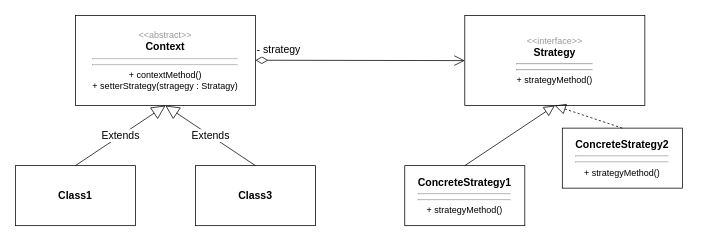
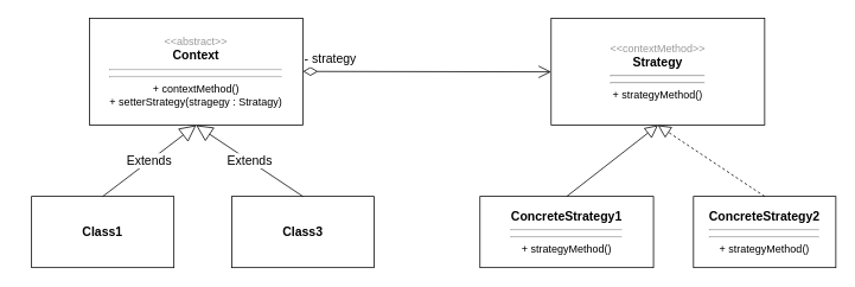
- <mxCell id="7" value="&lt;font style=&quot;font-size: 12px;&quot;&gt;&lt;font color=&quot;#999999&quot;&gt;&amp;lt;&amp;lt;interface&amp;gt;&amp;gt;&lt;/font&gt;&lt;br&gt;&lt;b style=&quot;font-size: 14px;&quot;&gt;Strategy&lt;/b&gt;&lt;/font&gt;&lt;br&gt;&lt;hr&gt;&lt;hr&gt;+ strategyMethod()" style="rounded=0;whiteSpace=wrap;html=1;fillColor=default;gradientColor=none;" vertex="1" parent="1"><mxGeometry x="619" y="20" width="240" height="120" as="geometry" /></mxCell>
+ <mxCell id="7" value="&lt;font style=&quot;font-size: 12px;&quot;&gt;&lt;font color=&quot;#999999&quot;&gt;&amp;lt;&amp;lt;contextMethod&amp;gt;&amp;gt;&lt;/font&gt;&lt;br&gt;&lt;b style=&quot;font-size: 14px;&quot;&gt;Strategy&lt;/b&gt;&lt;/font&gt;&lt;br&gt;&lt;hr&gt;&lt;hr&gt;+ strategyMethod()" style="rounded=0;whiteSpace=wrap;html=1;fillColor=default;gradientColor=none;" vertex="1" parent="1"><mxGeometry x="619" y="20" width="240" height="120" as="geometry" /></mxCell>
- <mxCell id="10" value="&lt;b style=&quot;font-size: 14px;&quot;&gt;ConcreteStrategy2&lt;/b&gt;&lt;hr&gt;&lt;hr&gt;+ strategyMethod()" style="rounded=0;whiteSpace=wrap;html=1;fillColor=default;gradientColor=none;" vertex="1" parent="1"><mxGeometry x="749" y="170" width="160" height="80" as="geometry" /></mxCell>
+ <mxCell id="10" value="&lt;b style=&quot;font-size: 14px;&quot;&gt;ConcreteStrategy2&lt;/b&gt;&lt;hr&gt;&lt;hr&gt;+ strategyMethod()" style="rounded=0;whiteSpace=wrap;html=1;fillColor=default;gradientColor=none;" vertex="1" parent="1"><mxGeometry x="779" y="220" width="160" height="80" as="geometry" /></mxCell>
- <mxCell id="3" value="&lt;span style=&quot;font-size: 14px;&quot;&gt;&lt;b&gt;Class1&lt;/b&gt;&lt;/span&gt;" style="rounded=0;whiteSpace=wrap;html=1;fillColor=default;gradientColor=none;" vertex="1" parent="1"><mxGeometry x="20" y="220" width="160" height="80" as="geometry" /></mxCell>
+ <mxCell id="3" value="&lt;span style=&quot;font-size: 14px;&quot;&gt;&lt;b&gt;Class1&lt;/b&gt;&lt;/span&gt;" style="rounded=0;whiteSpace=wrap;html=1;fillColor=default;gradientColor=none;" vertex="1" parent="1"><mxGeometry x="35" y="220" width="160" height="80" as="geometry" /></mxCell>
- <mxCell id="9" value="&lt;b style=&quot;font-size: 14px;&quot;&gt;ConcreteStrategy1&lt;/b&gt;&lt;hr&gt;&lt;hr&gt;+ strategyMethod()" style="rounded=0;whiteSpace=wrap;html=1;fillColor=default;gradientColor=none;" vertex="1" parent="1"><mxGeometry x="539" y="220" width="160" height="80" as="geometry" /></mxCell>
+ <mxCell id="9" value="&lt;b style=&quot;font-size: 14px;&quot;&gt;ConcreteStrategy1&lt;/b&gt;&lt;hr&gt;&lt;hr&gt;+ strategyMethod()" style="rounded=0;whiteSpace=wrap;html=1;fillColor=default;gradientColor=none;" vertex="1" parent="1"><mxGeometry x="539" y="220" width="195" height="80" as="geometry" /></mxCell>
